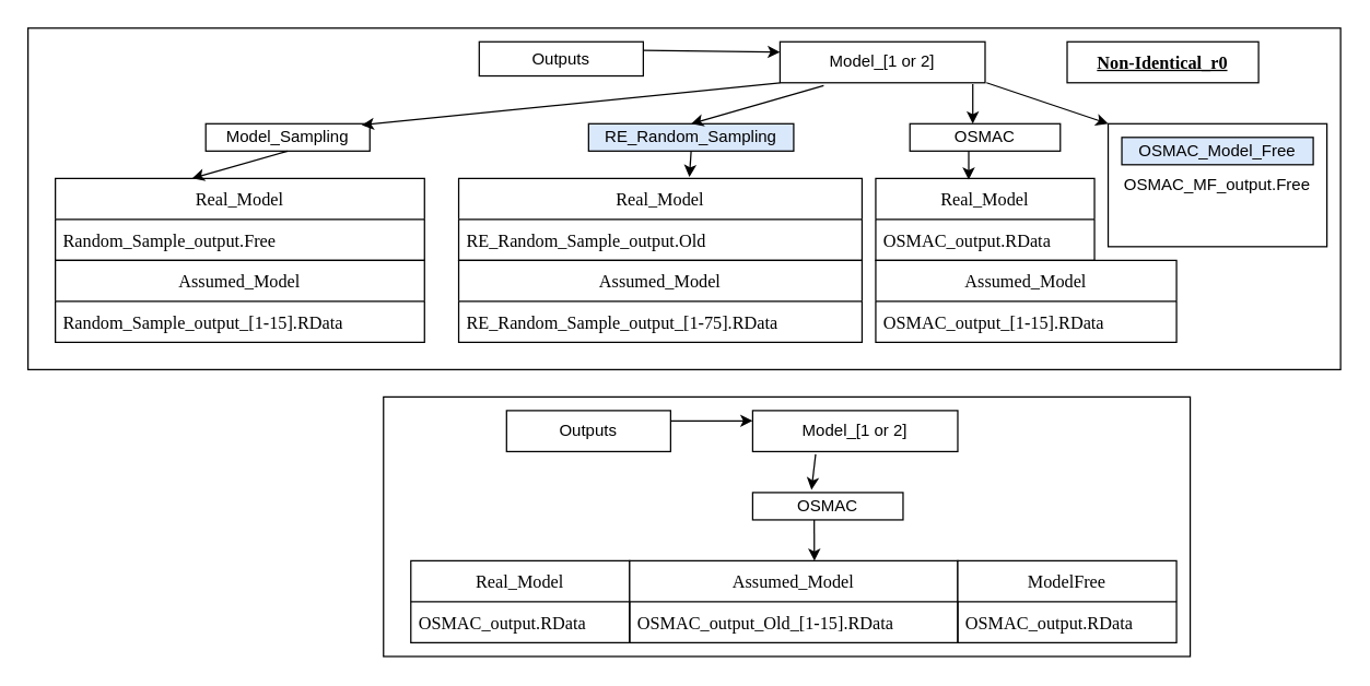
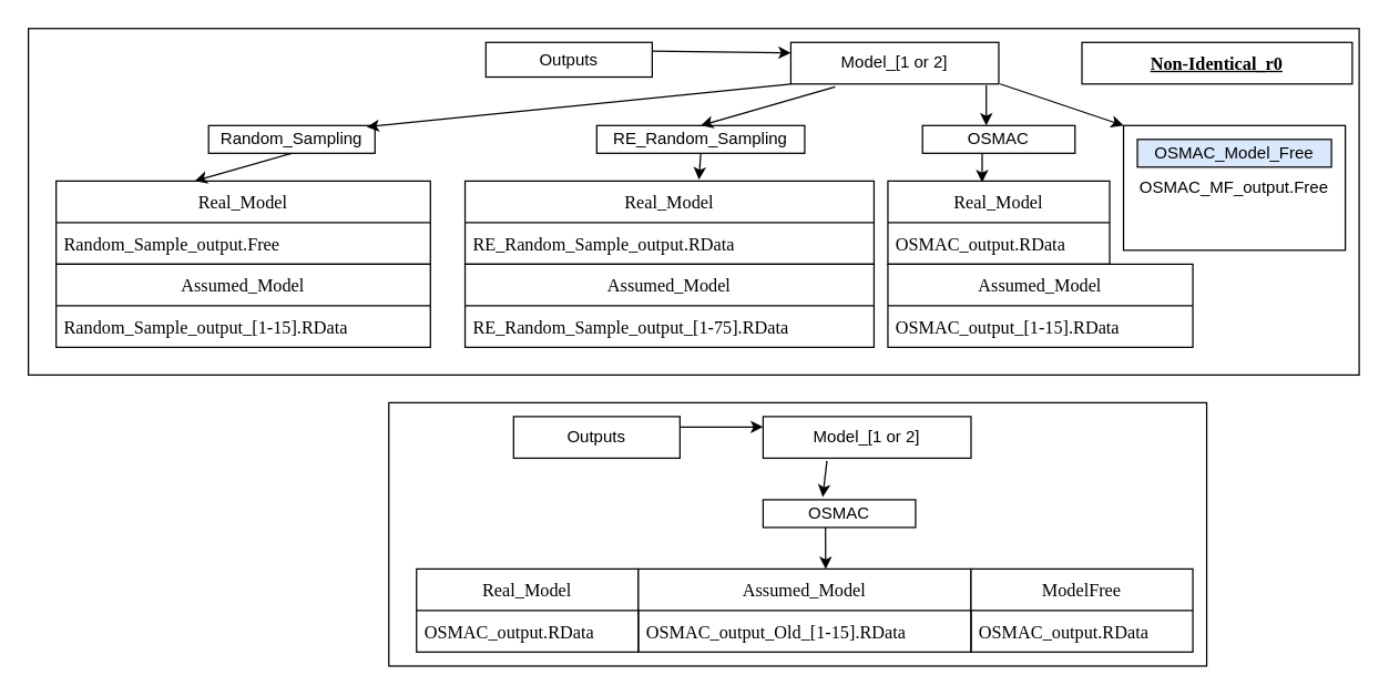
- <mxCell id="12" value="&lt;b&gt;&lt;u&gt;Non-Identical_r0&lt;/u&gt;&lt;/b&gt;" style="rounded=0;whiteSpace=wrap;html=1;fontFamily=Verdana;fontSize=13;fontColor=#000000;" parent="1" vertex="1"><mxGeometry x="780" y="30" width="140" height="30" as="geometry" /></mxCell>
+ <mxCell id="12" value="&lt;b&gt;&lt;u&gt;Non-Identical_r0&lt;/u&gt;&lt;/b&gt;" style="rounded=0;whiteSpace=wrap;html=1;fontFamily=Verdana;fontSize=13;fontColor=#000000;" parent="1" vertex="1"><mxGeometry x="780" y="30" width="195" height="30" as="geometry" /></mxCell>
- <mxCell id="5" value="Model_Sampling" style="rounded=0;whiteSpace=wrap;html=1;" parent="1" vertex="1"><mxGeometry x="150" y="90" width="120" height="20" as="geometry" /></mxCell>
+ <mxCell id="5" value="Random_Sampling" style="rounded=0;whiteSpace=wrap;html=1;" parent="1" vertex="1"><mxGeometry x="150" y="90" width="120" height="20" as="geometry" /></mxCell>
- <mxCell id="6" value="RE_Random_Sampling" style="rounded=0;whiteSpace=wrap;html=1;fillColor=#dae8fc;" parent="1" vertex="1"><mxGeometry x="430" y="90" width="150" height="20" as="geometry" /></mxCell>
+ <mxCell id="6" value="RE_Random_Sampling" style="rounded=0;whiteSpace=wrap;html=1;" parent="1" vertex="1"><mxGeometry x="430" y="90" width="150" height="20" as="geometry" /></mxCell>
- <mxCell id="21" value="RE_Random_Sample_output.Old" style="text;strokeColor=none;fillColor=none;align=left;verticalAlign=middle;spacingLeft=4;spacingRight=4;overflow=hidden;points=[[0,0.5],[1,0.5]];portConstraint=eastwest;rotatable=0;fontFamily=Verdana;fontSize=13;fontColor=#000000;" parent="20" vertex="1"><mxGeometry y="30" width="295" height="30" as="geometry" /></mxCell>
+ <mxCell id="21" value="RE_Random_Sample_output.RData" style="text;strokeColor=none;fillColor=none;align=left;verticalAlign=middle;spacingLeft=4;spacingRight=4;overflow=hidden;points=[[0,0.5],[1,0.5]];portConstraint=eastwest;rotatable=0;fontFamily=Verdana;fontSize=13;fontColor=#000000;" parent="20" vertex="1"><mxGeometry y="30" width="295" height="30" as="geometry" /></mxCell>
